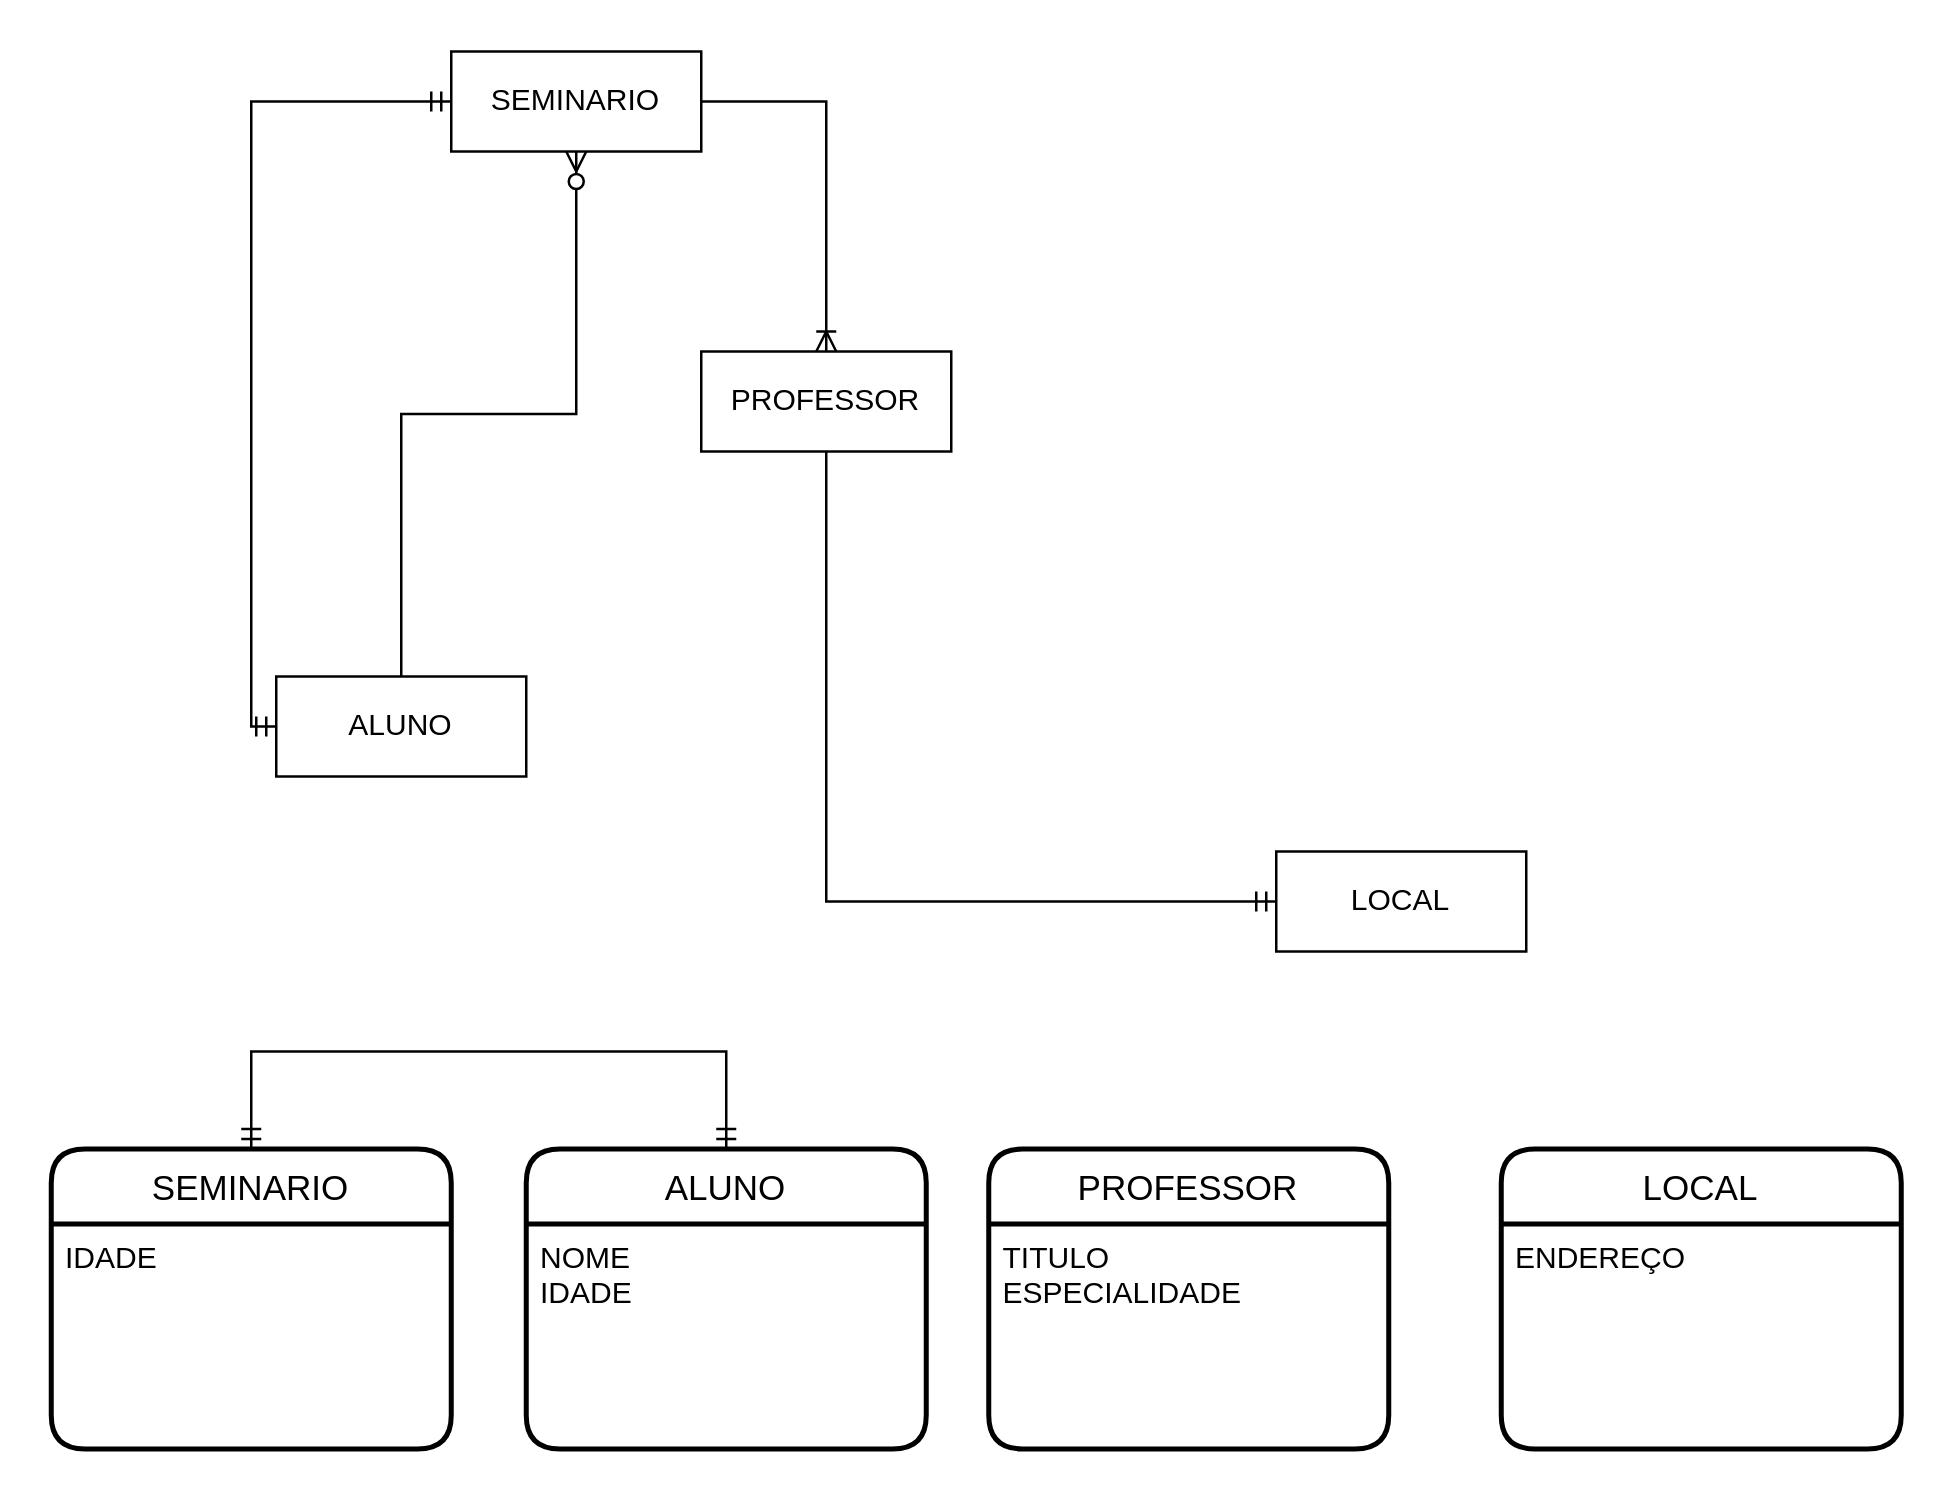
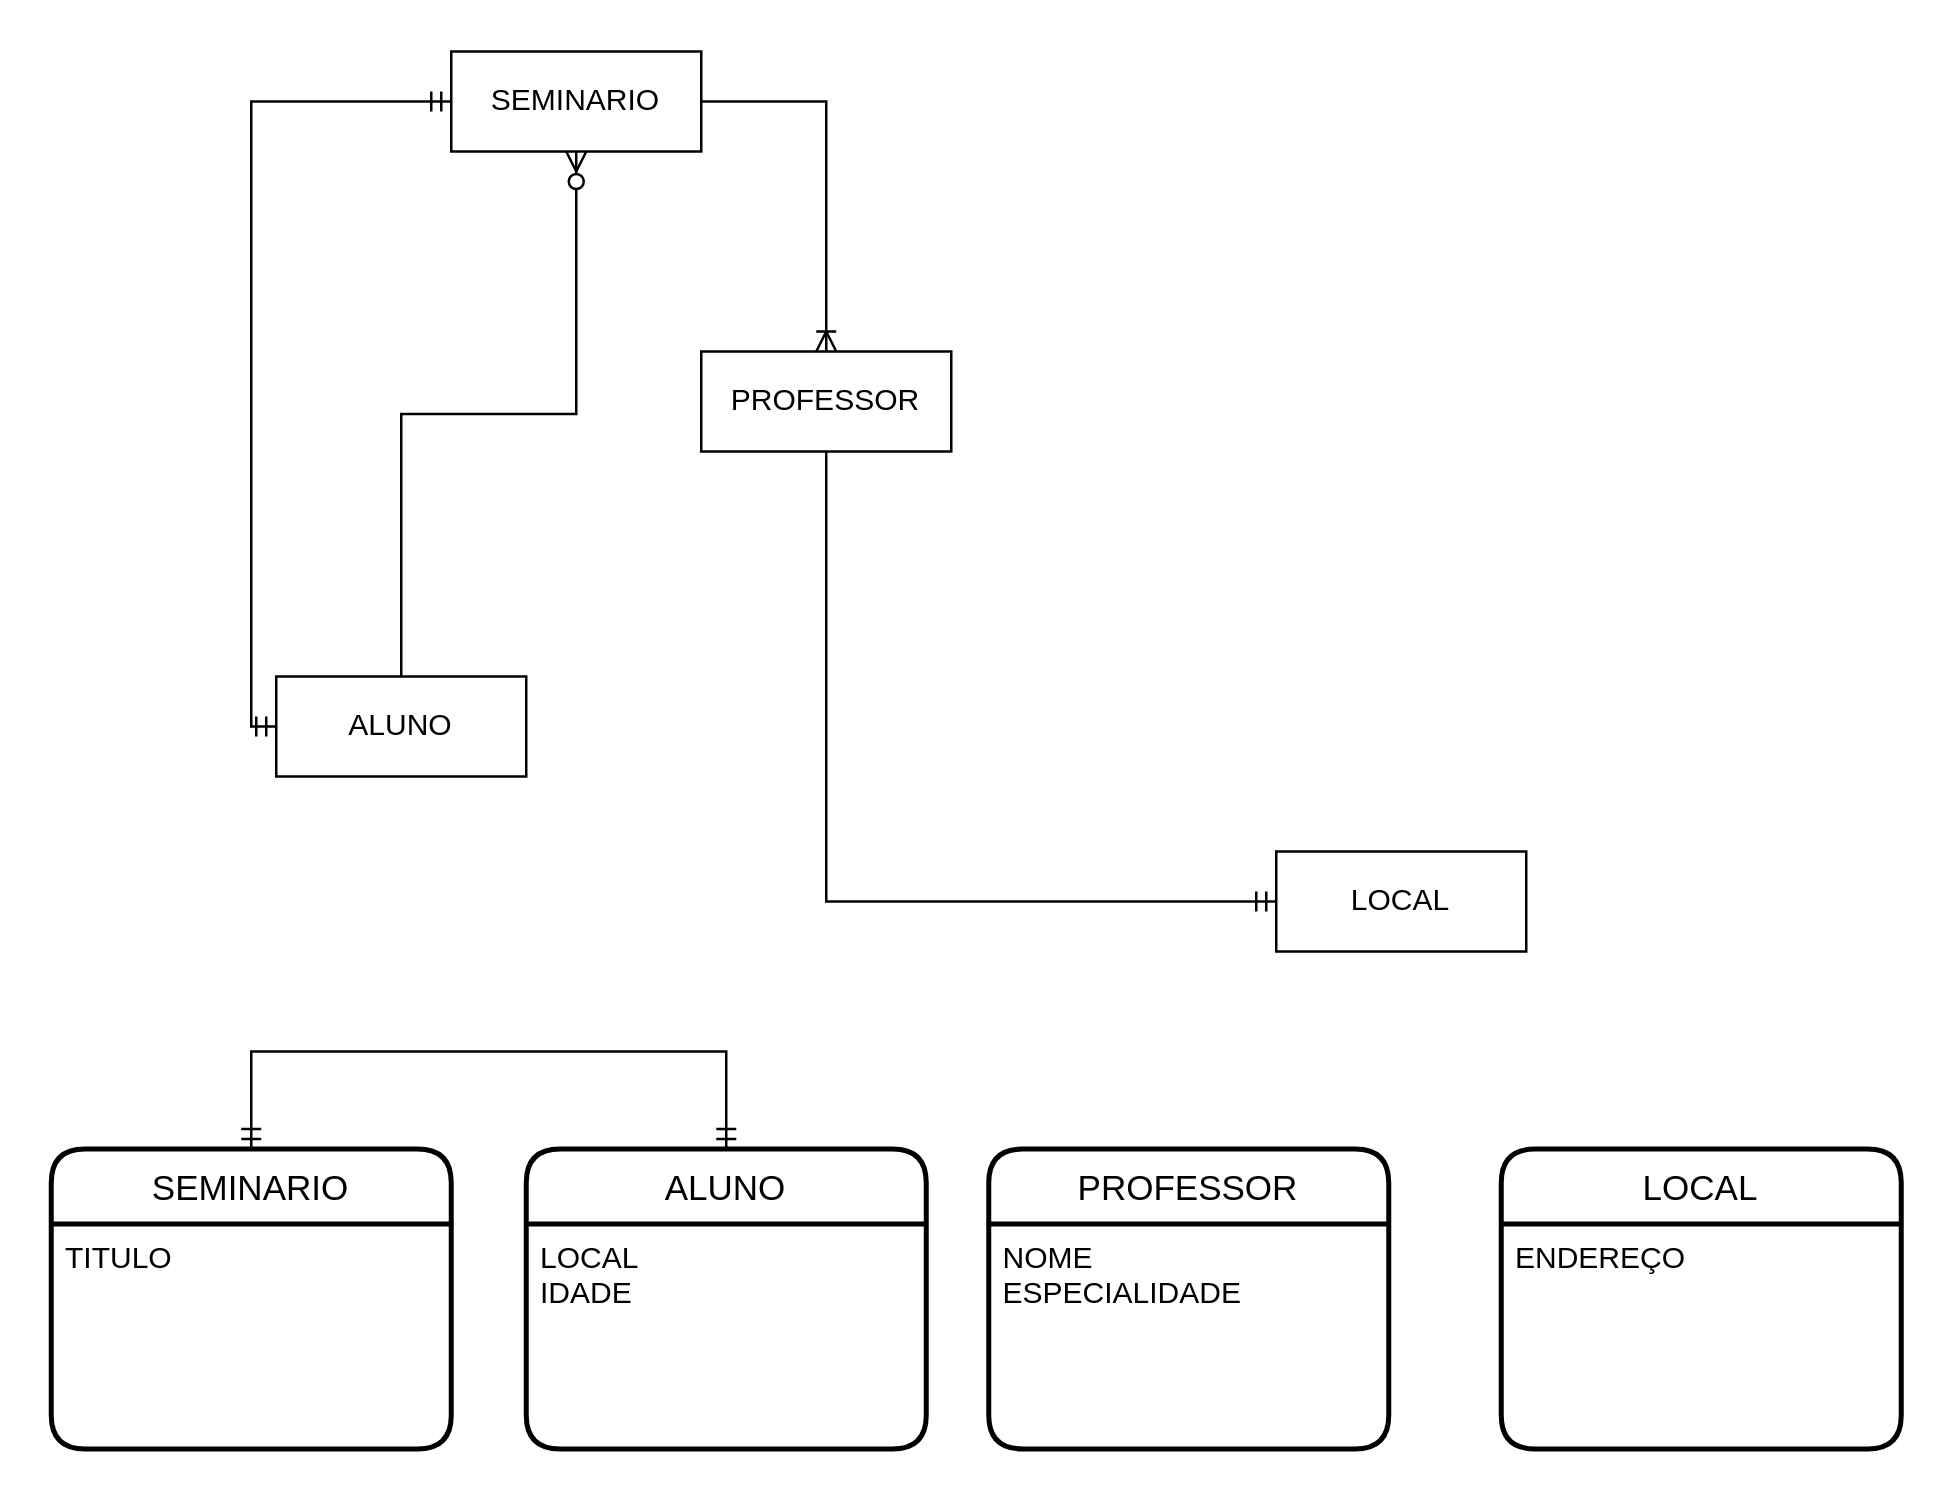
- <mxCell id="11" value="IDADE" style="align=left;strokeColor=none;fillColor=none;spacingLeft=4;fontSize=12;verticalAlign=top;resizable=0;rotatable=0;part=1;" vertex="1" parent="10"><mxGeometry y="30" width="160" height="90" as="geometry" /></mxCell>
+ <mxCell id="11" value="TITULO" style="align=left;strokeColor=none;fillColor=none;spacingLeft=4;fontSize=12;verticalAlign=top;resizable=0;rotatable=0;part=1;" vertex="1" parent="10"><mxGeometry y="30" width="160" height="90" as="geometry" /></mxCell>
- <mxCell id="13" value="NOME&#10;IDADE" style="align=left;strokeColor=none;fillColor=none;spacingLeft=4;fontSize=12;verticalAlign=top;resizable=0;rotatable=0;part=1;" vertex="1" parent="12"><mxGeometry y="30" width="160" height="90" as="geometry" /></mxCell>
+ <mxCell id="13" value="LOCAL&#10;IDADE" style="align=left;strokeColor=none;fillColor=none;spacingLeft=4;fontSize=12;verticalAlign=top;resizable=0;rotatable=0;part=1;" vertex="1" parent="12"><mxGeometry y="30" width="160" height="90" as="geometry" /></mxCell>
- <mxCell id="15" value="TITULO&#10;ESPECIALIDADE" style="align=left;strokeColor=none;fillColor=none;spacingLeft=4;fontSize=12;verticalAlign=top;resizable=0;rotatable=0;part=1;" vertex="1" parent="14"><mxGeometry y="30" width="160" height="90" as="geometry" /></mxCell>
+ <mxCell id="15" value="NOME&#10;ESPECIALIDADE" style="align=left;strokeColor=none;fillColor=none;spacingLeft=4;fontSize=12;verticalAlign=top;resizable=0;rotatable=0;part=1;" vertex="1" parent="14"><mxGeometry y="30" width="160" height="90" as="geometry" /></mxCell>
